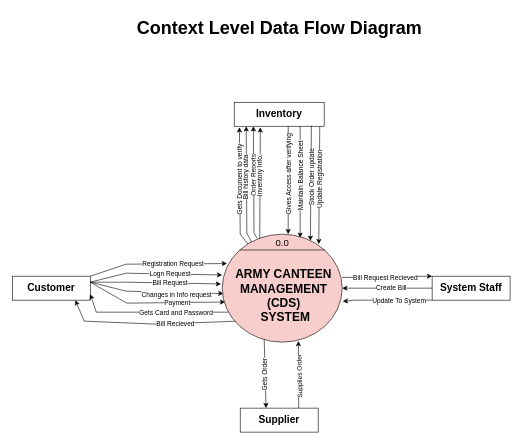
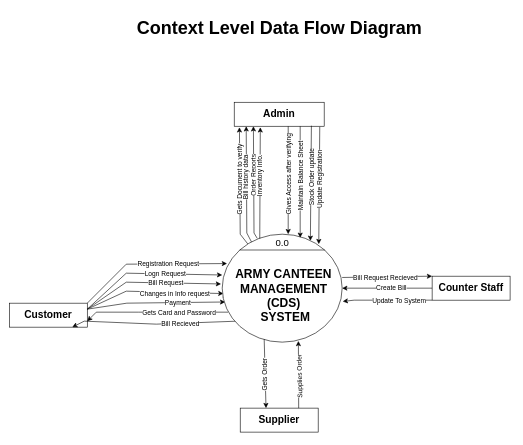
- <mxCell id="4" value="&lt;b&gt;&lt;font style=&quot;font-size: 17px;&quot;&gt;Inventory&lt;/font&gt;&lt;/b&gt;" style="rounded=0;whiteSpace=wrap;html=1;" parent="1" vertex="1"><mxGeometry x="390" y="170" width="150" height="40" as="geometry" /></mxCell>
+ <mxCell id="4" value="&lt;b&gt;&lt;font style=&quot;font-size: 17px;&quot;&gt;Admin&lt;/font&gt;&lt;/b&gt;" style="rounded=0;whiteSpace=wrap;html=1;" parent="1" vertex="1"><mxGeometry x="390" y="170" width="150" height="40" as="geometry" /></mxCell>
- <mxCell id="2" value="&lt;b&gt;&lt;font style=&quot;font-size: 17px;&quot;&gt;Customer&lt;/font&gt;&lt;/b&gt;" style="rounded=0;whiteSpace=wrap;html=1;" parent="1" vertex="1"><mxGeometry x="20" y="460" width="130" height="40" as="geometry" /></mxCell>
+ <mxCell id="2" value="&lt;b&gt;&lt;font style=&quot;font-size: 17px;&quot;&gt;Customer&lt;/font&gt;&lt;/b&gt;" style="rounded=0;whiteSpace=wrap;html=1;" parent="1" vertex="1"><mxGeometry x="15" y="505" width="130" height="40" as="geometry" /></mxCell>
- <mxCell id="22" value="&lt;div&gt;&lt;br&gt;&lt;/div&gt;&lt;div&gt;&lt;span style=&quot;background-color: initial;&quot;&gt;&amp;nbsp; ARMY CANTEEN&amp;nbsp; &amp;nbsp;MANAGEMENT&lt;/span&gt;&lt;br&gt;&lt;/div&gt;&lt;div style=&quot;font-size: 20px;&quot;&gt;&amp;nbsp; (CDS)&amp;nbsp;&lt;div style=&quot;font-size: 20px;&quot;&gt;&amp;nbsp; SYSTEM&lt;/div&gt;&lt;/div&gt;" style="ellipse;whiteSpace=wrap;html=1;fontStyle=1;fontSize=20;align=center;verticalAlign=middle;fillColor=#f8cecc;" parent="1" vertex="1"><mxGeometry x="370" y="390" width="200" height="180" as="geometry" /></mxCell>
+ <mxCell id="22" value="&lt;div&gt;&lt;br&gt;&lt;/div&gt;&lt;div&gt;&lt;span style=&quot;background-color: initial;&quot;&gt;&amp;nbsp; ARMY CANTEEN&amp;nbsp; &amp;nbsp;MANAGEMENT&lt;/span&gt;&lt;br&gt;&lt;/div&gt;&lt;div style=&quot;font-size: 20px;&quot;&gt;&amp;nbsp; (CDS)&amp;nbsp;&lt;div style=&quot;font-size: 20px;&quot;&gt;&amp;nbsp; SYSTEM&lt;/div&gt;&lt;/div&gt;" style="ellipse;whiteSpace=wrap;html=1;fontStyle=1;fontSize=20;align=center;verticalAlign=middle;" parent="1" vertex="1"><mxGeometry x="370" y="390" width="200" height="180" as="geometry" /></mxCell>
- <mxCell id="3" value="&lt;b&gt;&lt;font style=&quot;font-size: 17px;&quot;&gt;System Staff&lt;/font&gt;&lt;/b&gt;" style="rounded=0;whiteSpace=wrap;html=1;" parent="1" vertex="1"><mxGeometry x="720" y="460" width="130" height="40" as="geometry" /></mxCell>
+ <mxCell id="3" value="&lt;b&gt;&lt;font style=&quot;font-size: 17px;&quot;&gt;Counter Staff&lt;/font&gt;&lt;/b&gt;" style="rounded=0;whiteSpace=wrap;html=1;" parent="1" vertex="1"><mxGeometry x="720" y="460" width="130" height="40" as="geometry" /></mxCell>
